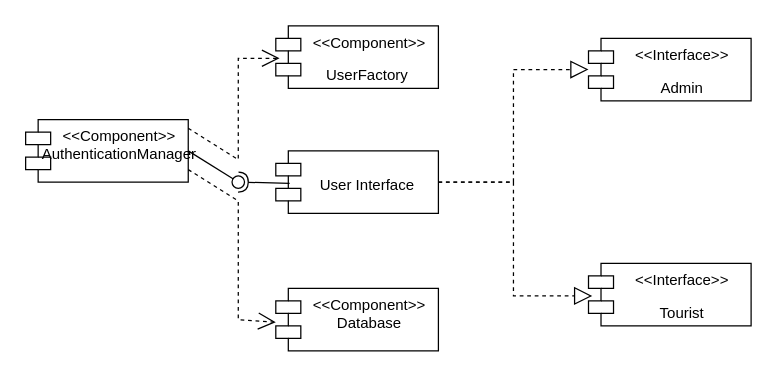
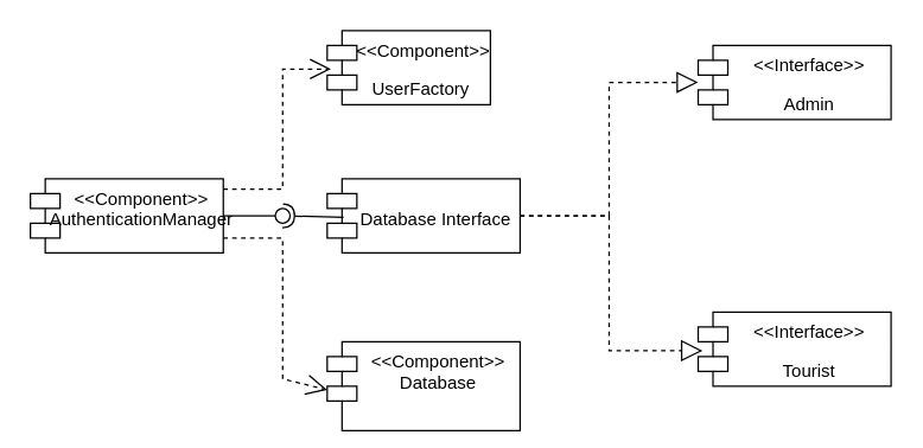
- <mxCell id="4" value="&amp;lt;&amp;lt;Component&amp;gt;&amp;gt;&lt;div&gt;&lt;p data-pm-slice=&quot;1 1 [&amp;quot;ordered_list&amp;quot;,{&amp;quot;spread&amp;quot;:true,&amp;quot;startingNumber&amp;quot;:1,&amp;quot;start&amp;quot;:2184,&amp;quot;end&amp;quot;:2886},&amp;quot;regular_list_item&amp;quot;,{&amp;quot;start&amp;quot;:2433,&amp;quot;end&amp;quot;:2632}]&quot;&gt;UserFactory&amp;nbsp;&lt;/p&gt;&lt;/div&gt;" style="shape=module;align=left;spacingLeft=20;align=center;verticalAlign=top;whiteSpace=wrap;html=1;" vertex="1" parent="1"><mxGeometry x="220" y="20" width="130" height="50" as="geometry" /></mxCell>
+ <mxCell id="4" value="&amp;lt;&amp;lt;Component&amp;gt;&amp;gt;&lt;div&gt;&lt;p data-pm-slice=&quot;1 1 [&amp;quot;ordered_list&amp;quot;,{&amp;quot;spread&amp;quot;:true,&amp;quot;startingNumber&amp;quot;:1,&amp;quot;start&amp;quot;:2184,&amp;quot;end&amp;quot;:2886},&amp;quot;regular_list_item&amp;quot;,{&amp;quot;start&amp;quot;:2433,&amp;quot;end&amp;quot;:2632}]&quot;&gt;UserFactory&amp;nbsp;&lt;/p&gt;&lt;/div&gt;" style="shape=module;align=left;spacingLeft=20;align=center;verticalAlign=top;whiteSpace=wrap;html=1;" vertex="1" parent="1"><mxGeometry x="220" y="20" width="110" height="50" as="geometry" /></mxCell>
- <mxCell id="2" value="&amp;lt;&amp;lt;Component&amp;gt;&amp;gt;&lt;div&gt;AuthenticationManager&lt;/div&gt;" style="shape=module;align=left;spacingLeft=20;align=center;verticalAlign=top;whiteSpace=wrap;html=1;" vertex="1" parent="1"><mxGeometry x="20" y="95" width="130" height="50" as="geometry" /></mxCell>
+ <mxCell id="2" value="&amp;lt;&amp;lt;Component&amp;gt;&amp;gt;&lt;div&gt;AuthenticationManager&lt;/div&gt;" style="shape=module;align=left;spacingLeft=20;align=center;verticalAlign=top;whiteSpace=wrap;html=1;" vertex="1" parent="1"><mxGeometry x="20" y="120" width="130" height="50" as="geometry" /></mxCell>
- <mxCell id="3" value="&lt;div&gt;&lt;strong style=&quot;background-color: transparent; color: light-dark(rgb(0, 0, 0), rgb(255, 255, 255));&quot;&gt;&lt;br&gt;&lt;/strong&gt;&lt;/div&gt;&lt;div&gt;&lt;span style=&quot;background-color: transparent; color: light-dark(rgb(0, 0, 0), rgb(255, 255, 255));&quot;&gt;User Interface&amp;nbsp;&lt;/span&gt;&lt;/div&gt;" style="shape=module;align=left;spacingLeft=20;align=center;verticalAlign=top;whiteSpace=wrap;html=1;" vertex="1" parent="1"><mxGeometry x="220" y="120" width="130" height="50" as="geometry" /></mxCell>
+ <mxCell id="3" value="&lt;div&gt;&lt;strong style=&quot;background-color: transparent; color: light-dark(rgb(0, 0, 0), rgb(255, 255, 255));&quot;&gt;&lt;br&gt;&lt;/strong&gt;&lt;/div&gt;&lt;div&gt;&lt;span style=&quot;background-color: transparent; color: light-dark(rgb(0, 0, 0), rgb(255, 255, 255));&quot;&gt;Database Interface&amp;nbsp;&lt;/span&gt;&lt;/div&gt;" style="shape=module;align=left;spacingLeft=20;align=center;verticalAlign=top;whiteSpace=wrap;html=1;" vertex="1" parent="1"><mxGeometry x="220" y="120" width="130" height="50" as="geometry" /></mxCell>
- <mxCell id="5" value="&amp;lt;&amp;lt;Component&amp;gt;&amp;gt;&lt;div&gt;Database&lt;/div&gt;" style="shape=module;align=left;spacingLeft=20;align=center;verticalAlign=top;whiteSpace=wrap;html=1;" vertex="1" parent="1"><mxGeometry x="220" y="230" width="130" height="50" as="geometry" /></mxCell>
+ <mxCell id="5" value="&amp;lt;&amp;lt;Component&amp;gt;&amp;gt;&lt;div&gt;Database&lt;/div&gt;" style="shape=module;align=left;spacingLeft=20;align=center;verticalAlign=top;whiteSpace=wrap;html=1;" vertex="1" parent="1"><mxGeometry x="220" y="230" width="130" height="60" as="geometry" /></mxCell>
